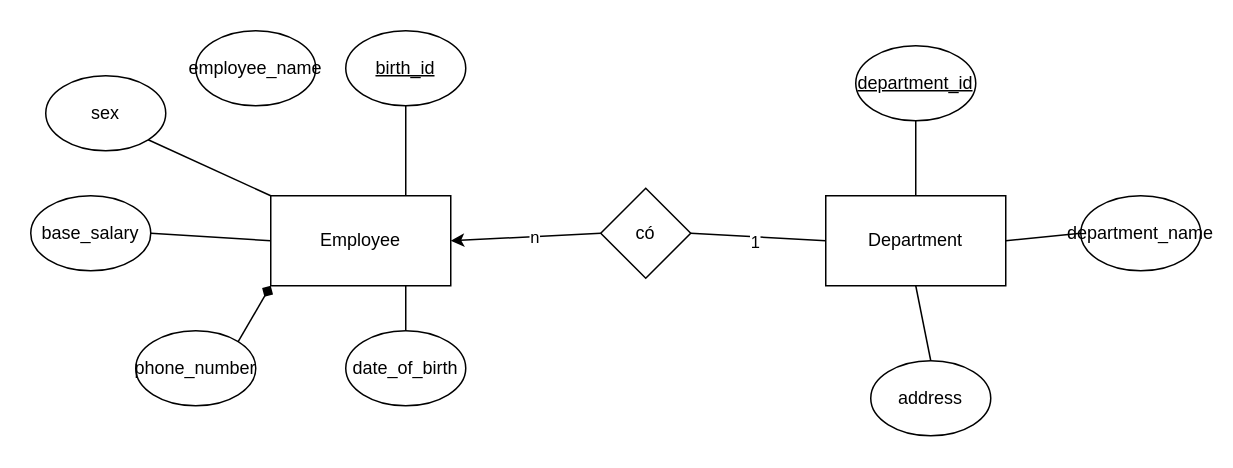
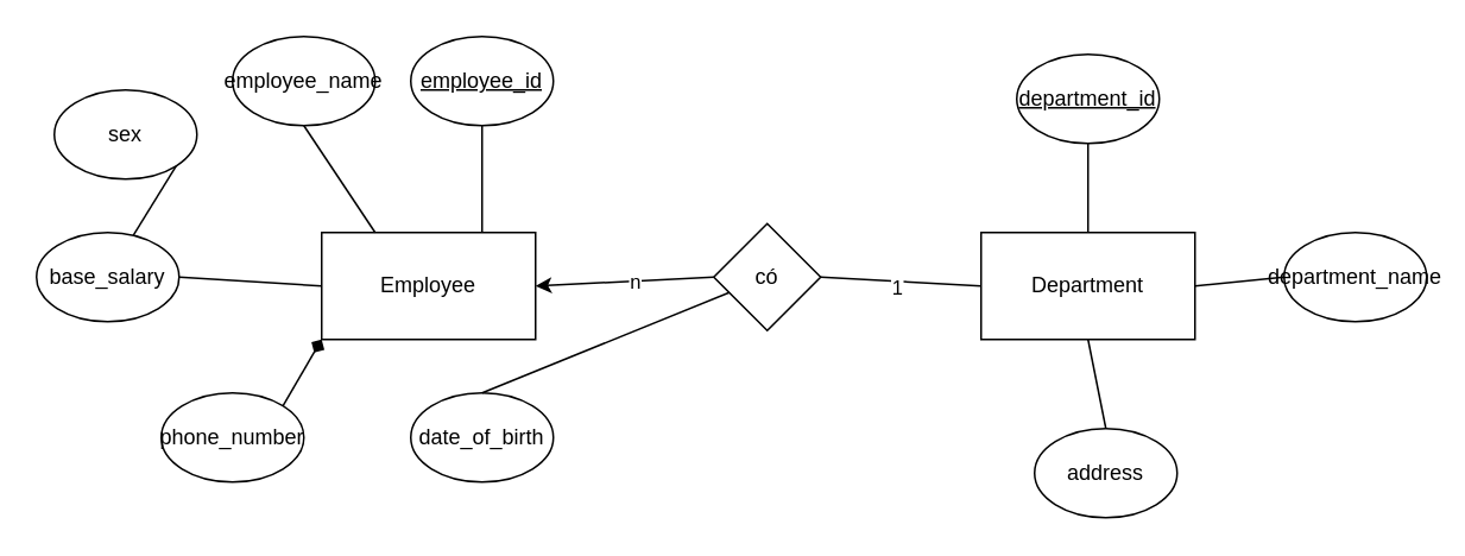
- <mxCell id="12" value="&lt;u&gt;birth_id&lt;/u&gt;" style="ellipse;whiteSpace=wrap;html=1;" vertex="1" parent="1"><mxGeometry x="230" y="20" width="80" height="50" as="geometry" /></mxCell>
+ <mxCell id="12" value="&lt;u&gt;employee_id&lt;/u&gt;" style="ellipse;whiteSpace=wrap;html=1;" vertex="1" parent="1"><mxGeometry x="230" y="20" width="80" height="50" as="geometry" /></mxCell>
+ <mxCell id="15" value="" style="endArrow=none;html=1;rounded=0;entryX=0.5;entryY=1;entryDx=0;entryDy=0;exitX=0.25;exitY=0;exitDx=0;exitDy=0;" edge="1" parent="1" source="3" target="11"><mxGeometry width="50" height="50" relative="1" as="geometry"><mxPoint x="400" y="230" as="sourcePoint" /><mxPoint x="450" y="180" as="targetPoint" /></mxGeometry></mxCell>
- <mxCell id="16" value="" style="endArrow=none;html=1;rounded=0;exitX=1;exitY=1;exitDx=0;exitDy=0;entryX=0;entryY=0;entryDx=0;entryDy=0;" edge="1" parent="1" source="10" target="3"><mxGeometry width="50" height="50" relative="1" as="geometry"><mxPoint x="400" y="230" as="sourcePoint" /><mxPoint x="450" y="180" as="targetPoint" /></mxGeometry></mxCell>
+ <mxCell id="16" value="" style="endArrow=none;html=1;rounded=0;exitX=1;exitY=1;exitDx=0;exitDy=0;" edge="1" parent="1" source="10" target="9"><mxGeometry width="50" height="50" relative="1" as="geometry"><mxPoint x="400" y="230" as="sourcePoint" /><mxPoint x="450" y="180" as="targetPoint" /></mxGeometry></mxCell>
- <mxCell id="19" value="" style="endArrow=none;html=1;rounded=0;exitX=0.5;exitY=0;exitDx=0;exitDy=0;entryX=0.75;entryY=1;entryDx=0;entryDy=0;" edge="1" parent="1" source="7" target="3"><mxGeometry width="50" height="50" relative="1" as="geometry"><mxPoint x="400" y="230" as="sourcePoint" /><mxPoint x="450" y="180" as="targetPoint" /></mxGeometry></mxCell>
+ <mxCell id="19" value="" style="endArrow=none;html=1;rounded=0;exitX=0.5;exitY=0;exitDx=0;exitDy=0;" edge="1" parent="1" source="7" target="13"><mxGeometry width="50" height="50" relative="1" as="geometry"><mxPoint x="400" y="230" as="sourcePoint" /><mxPoint x="450" y="180" as="targetPoint" /></mxGeometry></mxCell>
